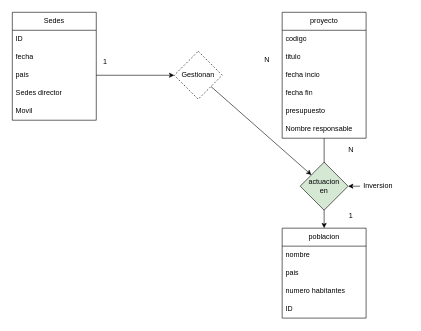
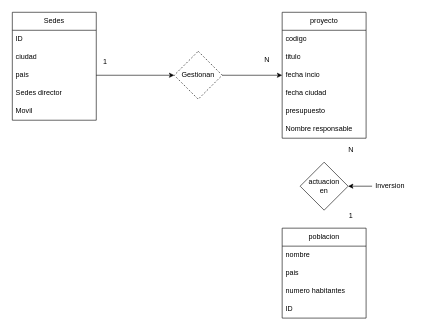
- <mxCell id="4" value="fecha" style="text;strokeColor=none;fillColor=none;align=left;verticalAlign=middle;spacingLeft=4;spacingRight=4;overflow=hidden;points=[[0,0.5],[1,0.5]];portConstraint=eastwest;rotatable=0;whiteSpace=wrap;html=1;" parent="2" vertex="1"><mxGeometry y="60" width="140" height="30" as="geometry" /></mxCell>
+ <mxCell id="4" value="ciudad" style="text;strokeColor=none;fillColor=none;align=left;verticalAlign=middle;spacingLeft=4;spacingRight=4;overflow=hidden;points=[[0,0.5],[1,0.5]];portConstraint=eastwest;rotatable=0;whiteSpace=wrap;html=1;" parent="2" vertex="1"><mxGeometry y="60" width="140" height="30" as="geometry" /></mxCell>
- <mxCell id="12" value="fecha fin" style="text;strokeColor=none;fillColor=none;align=left;verticalAlign=middle;spacingLeft=4;spacingRight=4;overflow=hidden;points=[[0,0.5],[1,0.5]];portConstraint=eastwest;rotatable=0;whiteSpace=wrap;html=1;" vertex="1" parent="8"><mxGeometry y="120" width="140" height="30" as="geometry" /></mxCell>
+ <mxCell id="12" value="fecha ciudad" style="text;strokeColor=none;fillColor=none;align=left;verticalAlign=middle;spacingLeft=4;spacingRight=4;overflow=hidden;points=[[0,0.5],[1,0.5]];portConstraint=eastwest;rotatable=0;whiteSpace=wrap;html=1;" vertex="1" parent="8"><mxGeometry y="120" width="140" height="30" as="geometry" /></mxCell>
- <mxCell id="20" style="edgeStyle=none;html=1;" edge="1" parent="1" source="22" target="26"><mxGeometry relative="1" as="geometry" /></mxCell>
+ <mxCell id="20" style="edgeStyle=none;html=1;entryX=0;entryY=0.5;entryDx=0;entryDy=0;" edge="1" parent="1" source="22" target="11"><mxGeometry relative="1" as="geometry" /></mxCell>
- <mxCell id="26" value="actuacion&lt;div&gt;en&lt;/div&gt;" style="rhombus;whiteSpace=wrap;html=1;fillColor=#d5e8d4;" vertex="1" parent="1"><mxGeometry x="500" y="270" width="80" height="80" as="geometry" /></mxCell>
+ <mxCell id="26" value="actuacion&lt;div&gt;en&lt;/div&gt;" style="rhombus;whiteSpace=wrap;html=1;" vertex="1" parent="1"><mxGeometry x="500" y="270" width="80" height="80" as="geometry" /></mxCell>
- <mxCell id="30" value="Inversion" style="text;html=1;align=center;verticalAlign=middle;whiteSpace=wrap;rounded=0;" vertex="1" parent="1"><mxGeometry x="600" y="295" width="60" height="30" as="geometry" /></mxCell>
+ <mxCell id="30" value="Inversion" style="text;html=1;align=center;verticalAlign=middle;whiteSpace=wrap;rounded=0;" vertex="1" parent="1"><mxGeometry x="620" y="295" width="60" height="30" as="geometry" /></mxCell>
- <mxCell id="25" style="edgeStyle=none;html=1;entryX=0.5;entryY=0;entryDx=0;entryDy=0;" edge="1" parent="1" source="8" target="15"><mxGeometry relative="1" as="geometry" /></mxCell>
